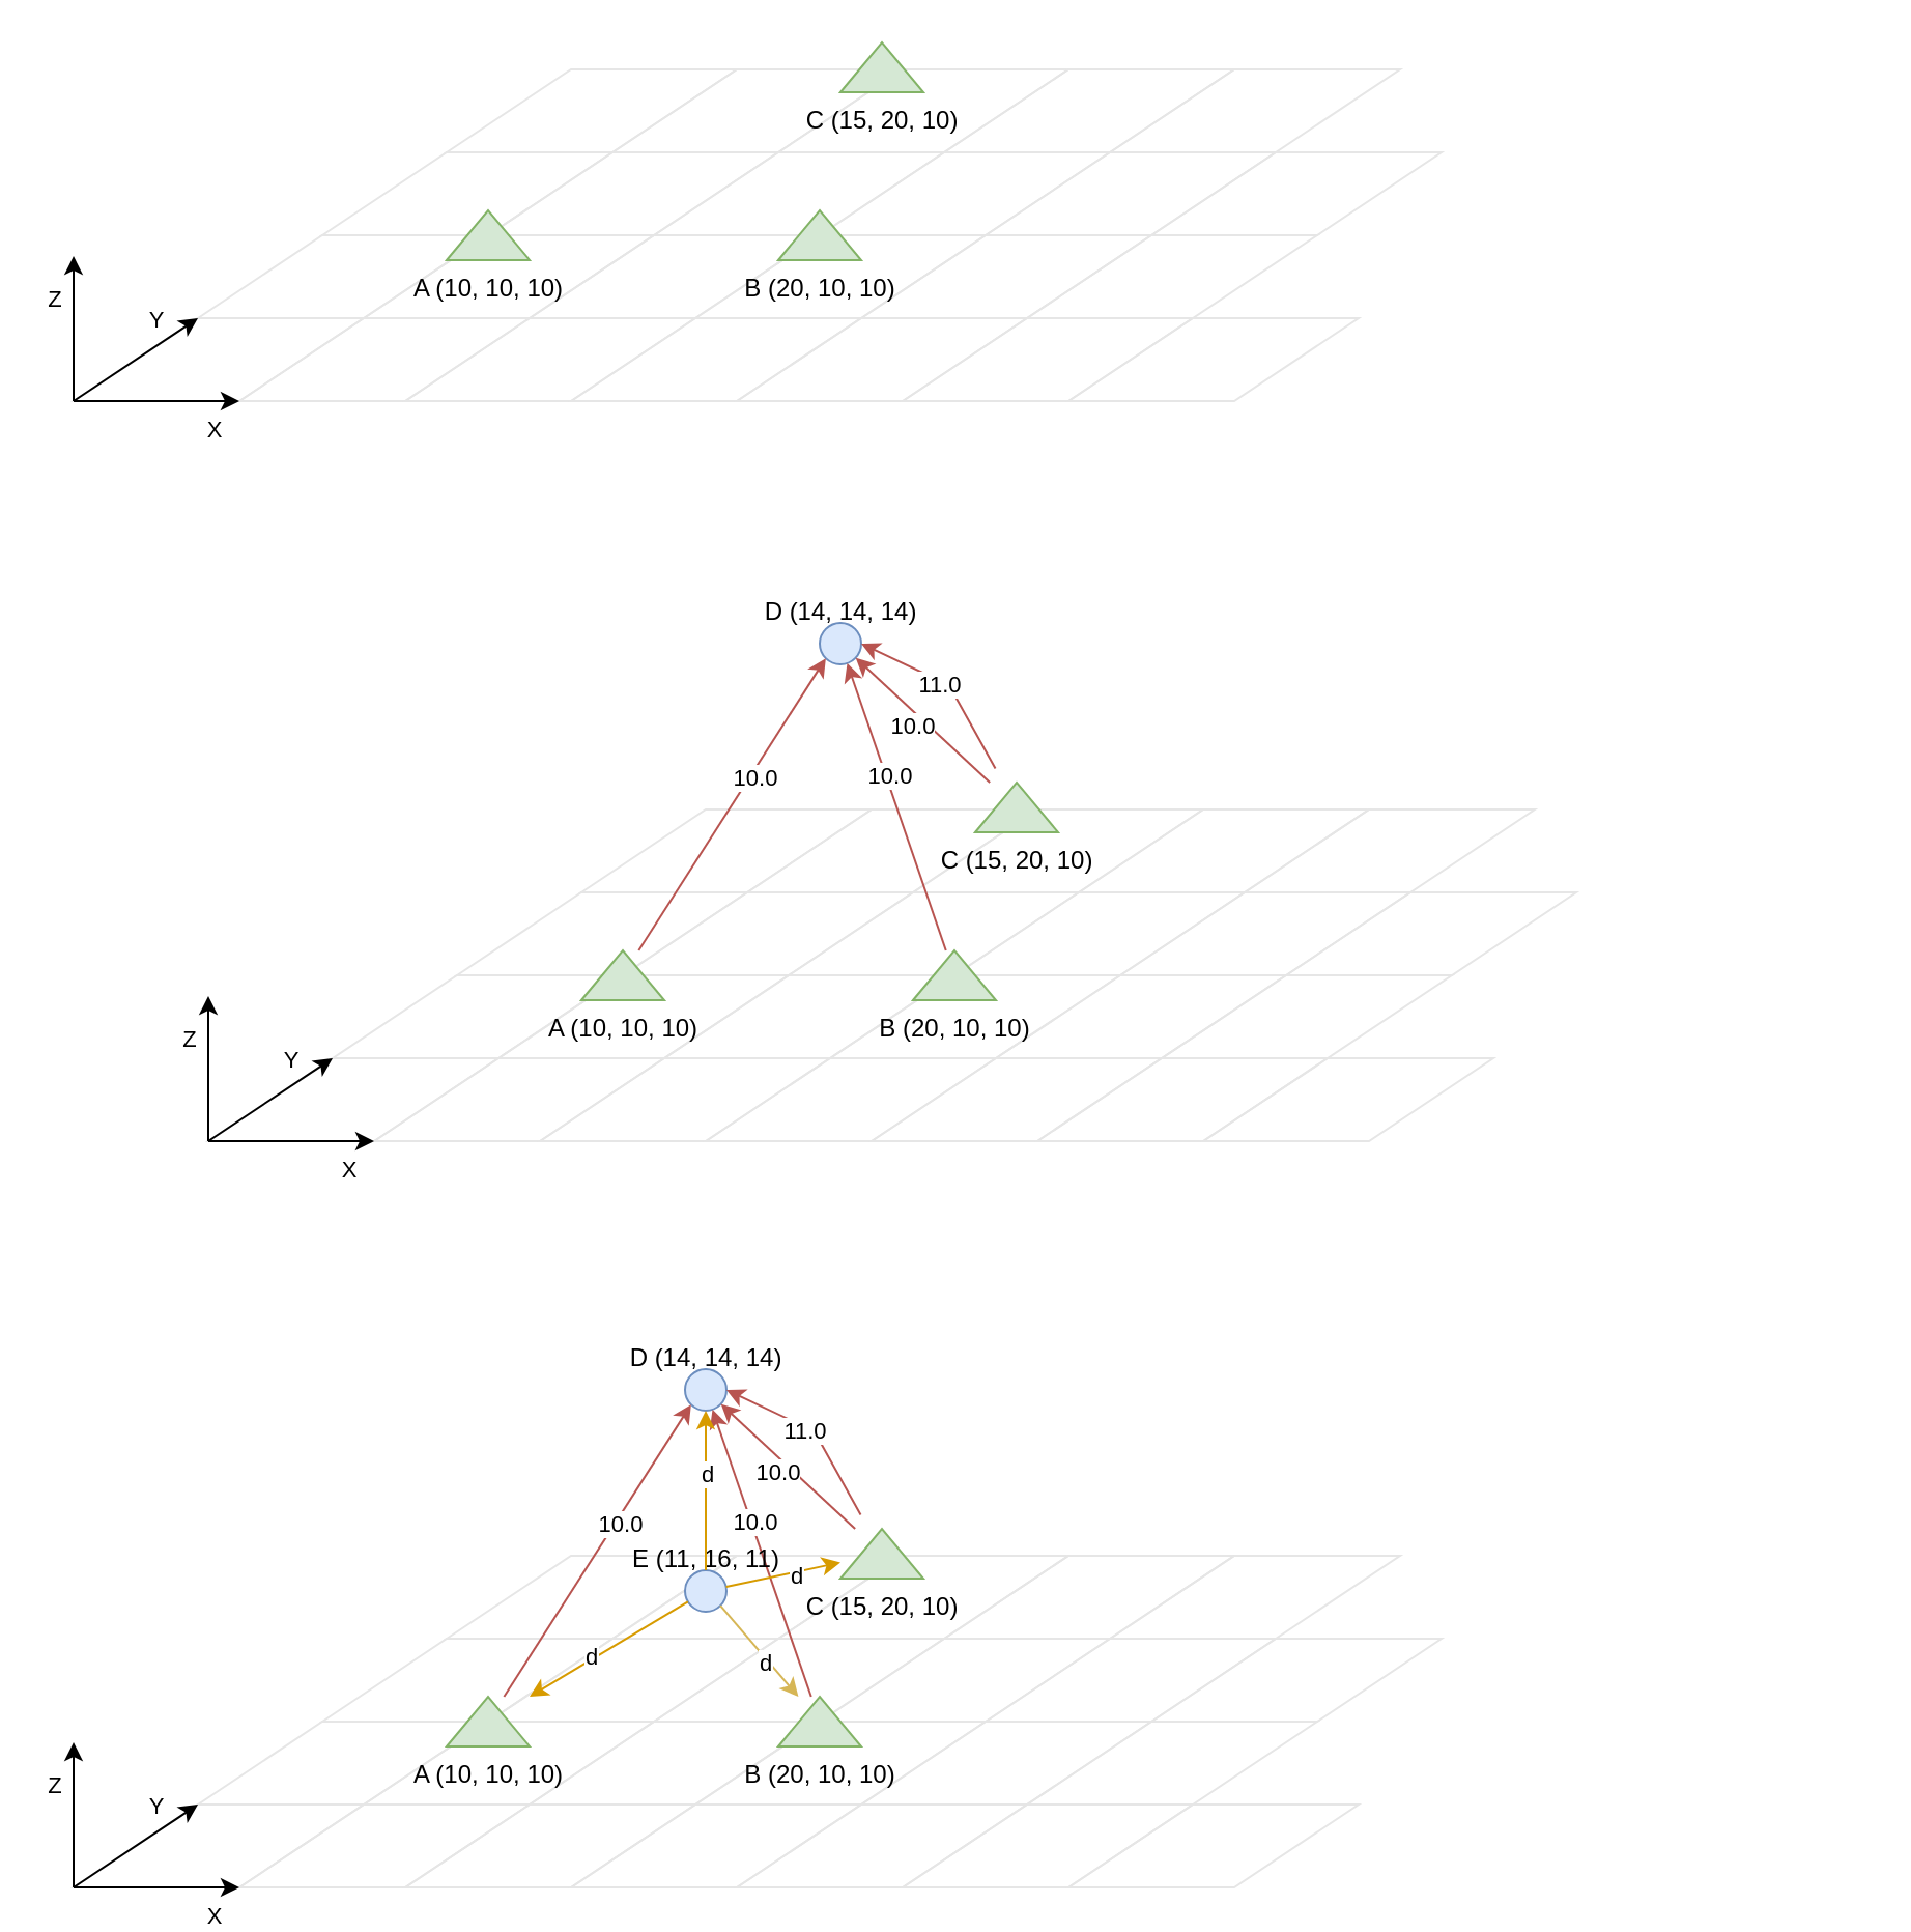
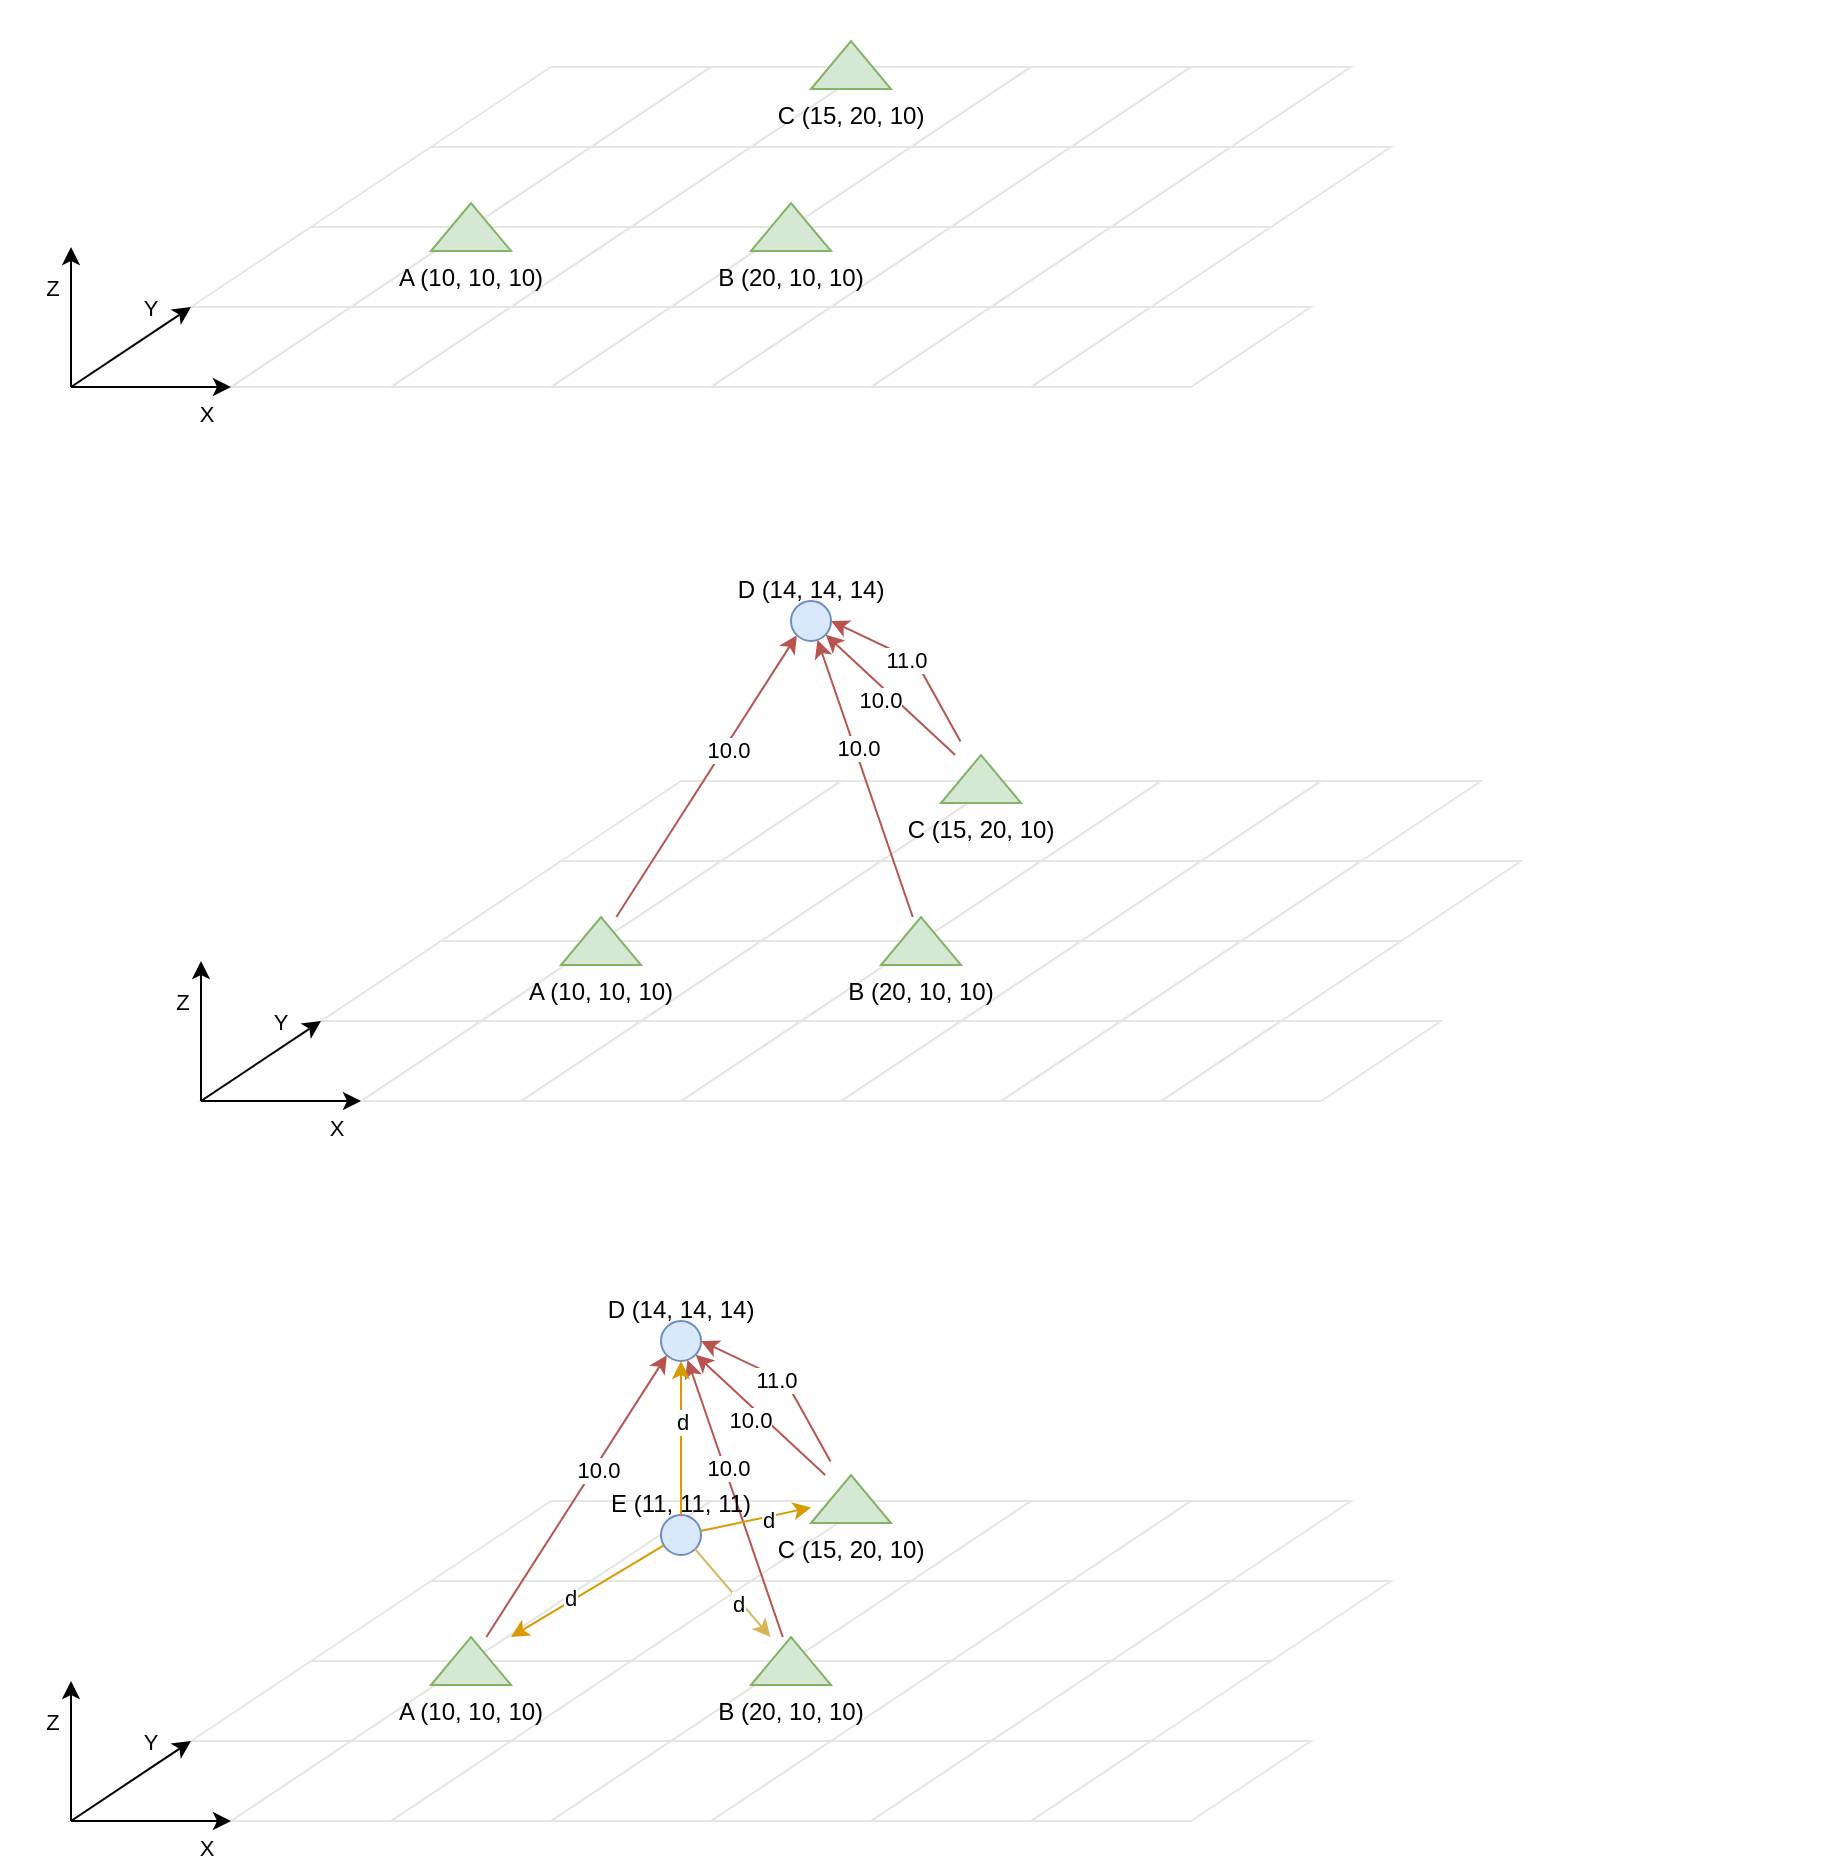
- <mxCell id="122" value="E (11, 16, 11)" style="text;html=1;align=center;verticalAlign=middle;resizable=0;points=[];autosize=1;strokeColor=none;fillColor=none;" vertex="1" parent="1"><mxGeometry x="290" y="737" width="100" height="30" as="geometry" /></mxCell>
+ <mxCell id="122" value="E (11, 11, 11)" style="text;html=1;align=center;verticalAlign=middle;resizable=0;points=[];autosize=1;strokeColor=none;fillColor=none;" vertex="1" parent="1"><mxGeometry x="290" y="737" width="100" height="30" as="geometry" /></mxCell>
